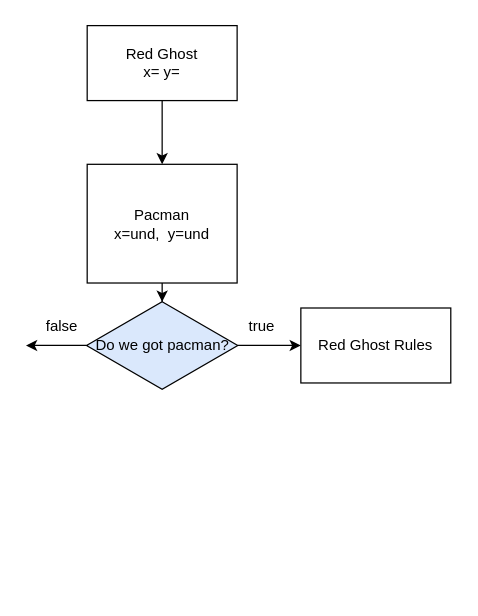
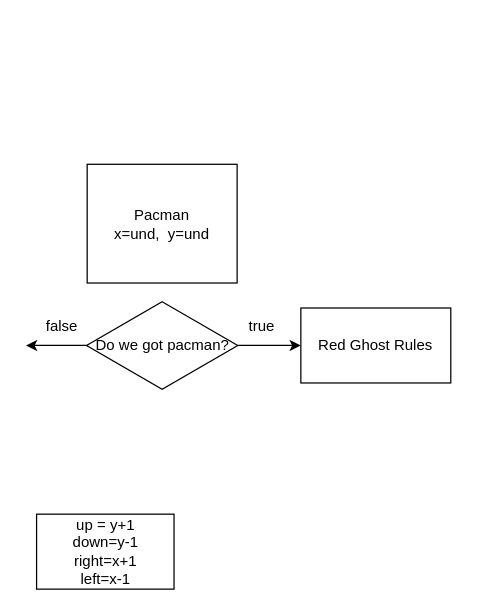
- <mxCell id="3" value="Red Ghost&lt;br&gt;x= y=" style="rounded=0;whiteSpace=wrap;html=1;" parent="1" vertex="1"><mxGeometry x="69" y="20" width="120" height="60" as="geometry" /></mxCell>
- <mxCell id="2" style="edgeStyle=orthogonalEdgeStyle;rounded=0;orthogonalLoop=1;jettySize=auto;html=1;entryX=0.5;entryY=0;entryDx=0;entryDy=0;" parent="1" source="3" target="5" edge="1"><mxGeometry relative="1" as="geometry" /></mxCell>
- <mxCell id="4" style="edgeStyle=orthogonalEdgeStyle;rounded=0;orthogonalLoop=1;jettySize=auto;html=1;entryX=0.5;entryY=0;entryDx=0;entryDy=0;" parent="1" source="5" target="9" edge="1"><mxGeometry relative="1" as="geometry" /></mxCell>
- <mxCell id="9" value="Do we got pacman?" style="rhombus;whiteSpace=wrap;html=1;fillColor=#dae8fc;" parent="1" vertex="1"><mxGeometry x="68.5" y="241" width="121" height="70" as="geometry" /></mxCell>
+ <mxCell id="9" value="Do we got pacman?" style="rhombus;whiteSpace=wrap;html=1;" parent="1" vertex="1"><mxGeometry x="68.5" y="241" width="121" height="70" as="geometry" /></mxCell>
+ <mxCell id="6" value="up = y+1&lt;br&gt;down=y-1&lt;br&gt;right=x+1&lt;br&gt;left=x-1" style="rounded=0;whiteSpace=wrap;html=1;" parent="1" vertex="1"><mxGeometry x="28.5" y="411" width="110" height="60" as="geometry" /></mxCell>
